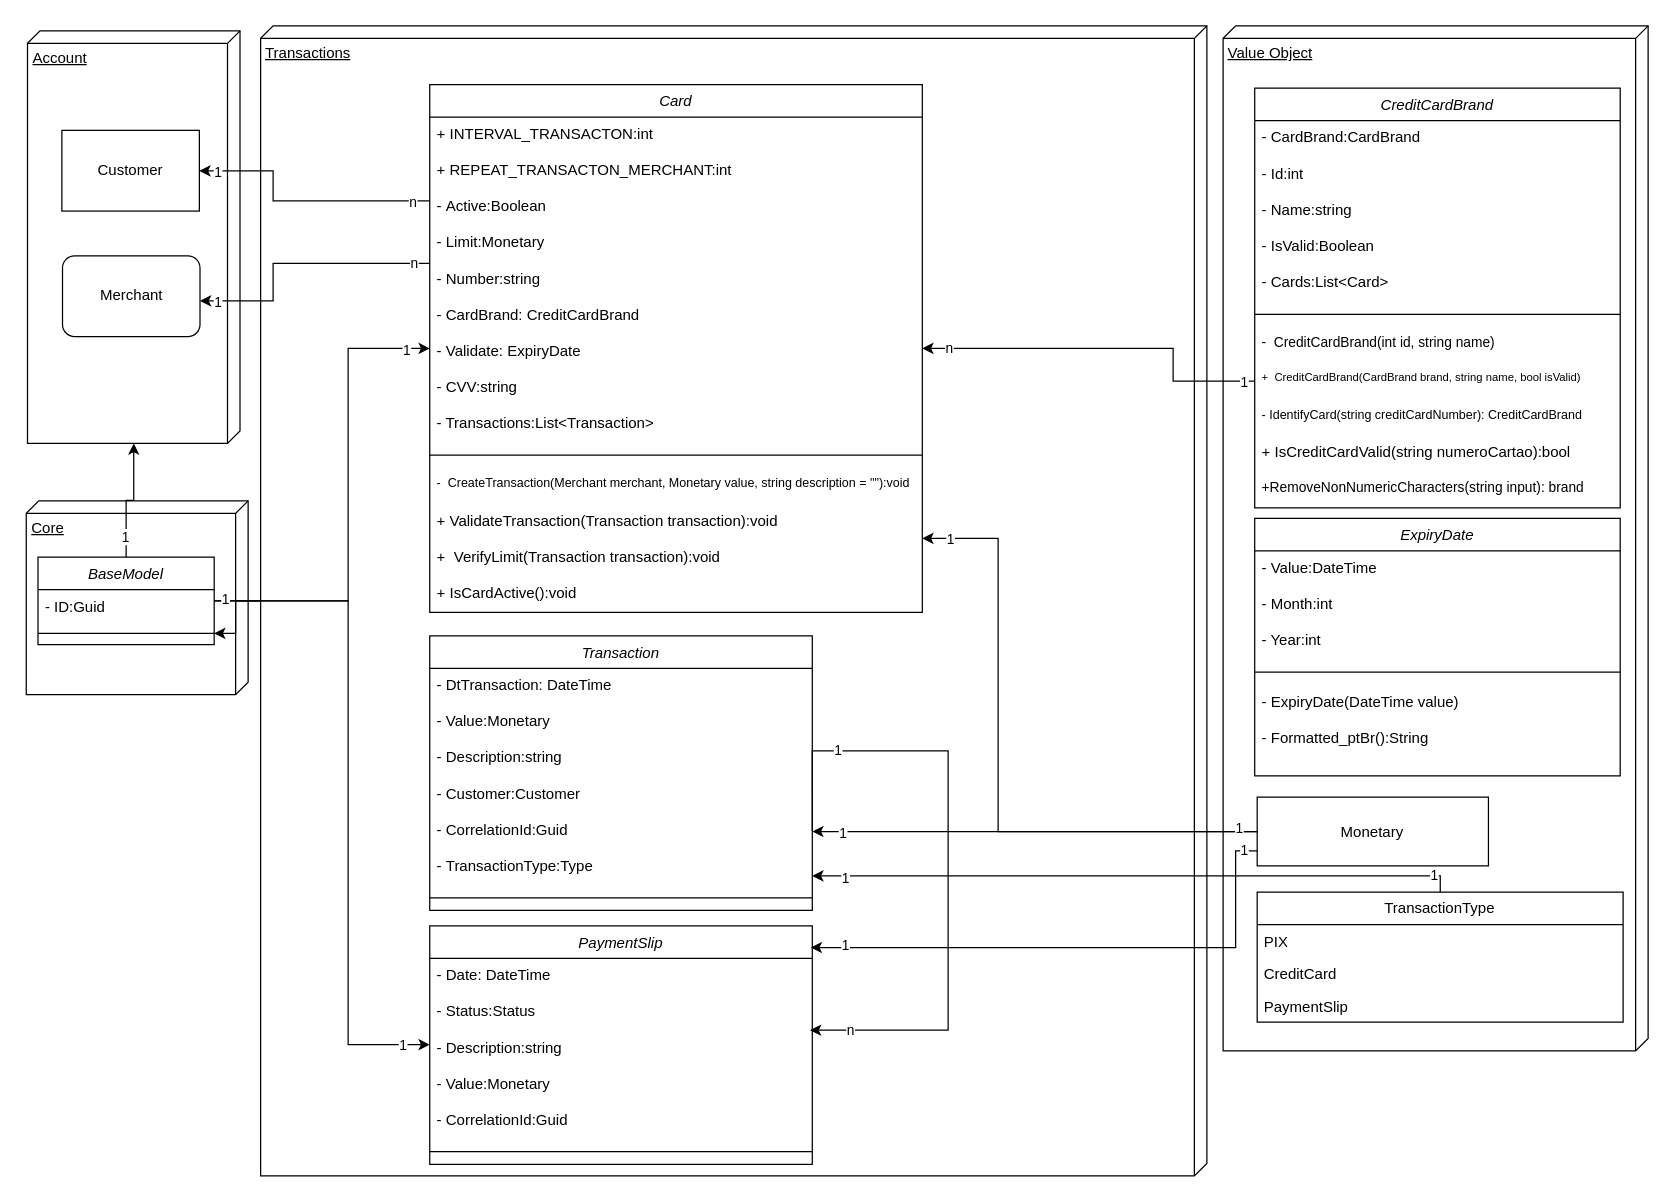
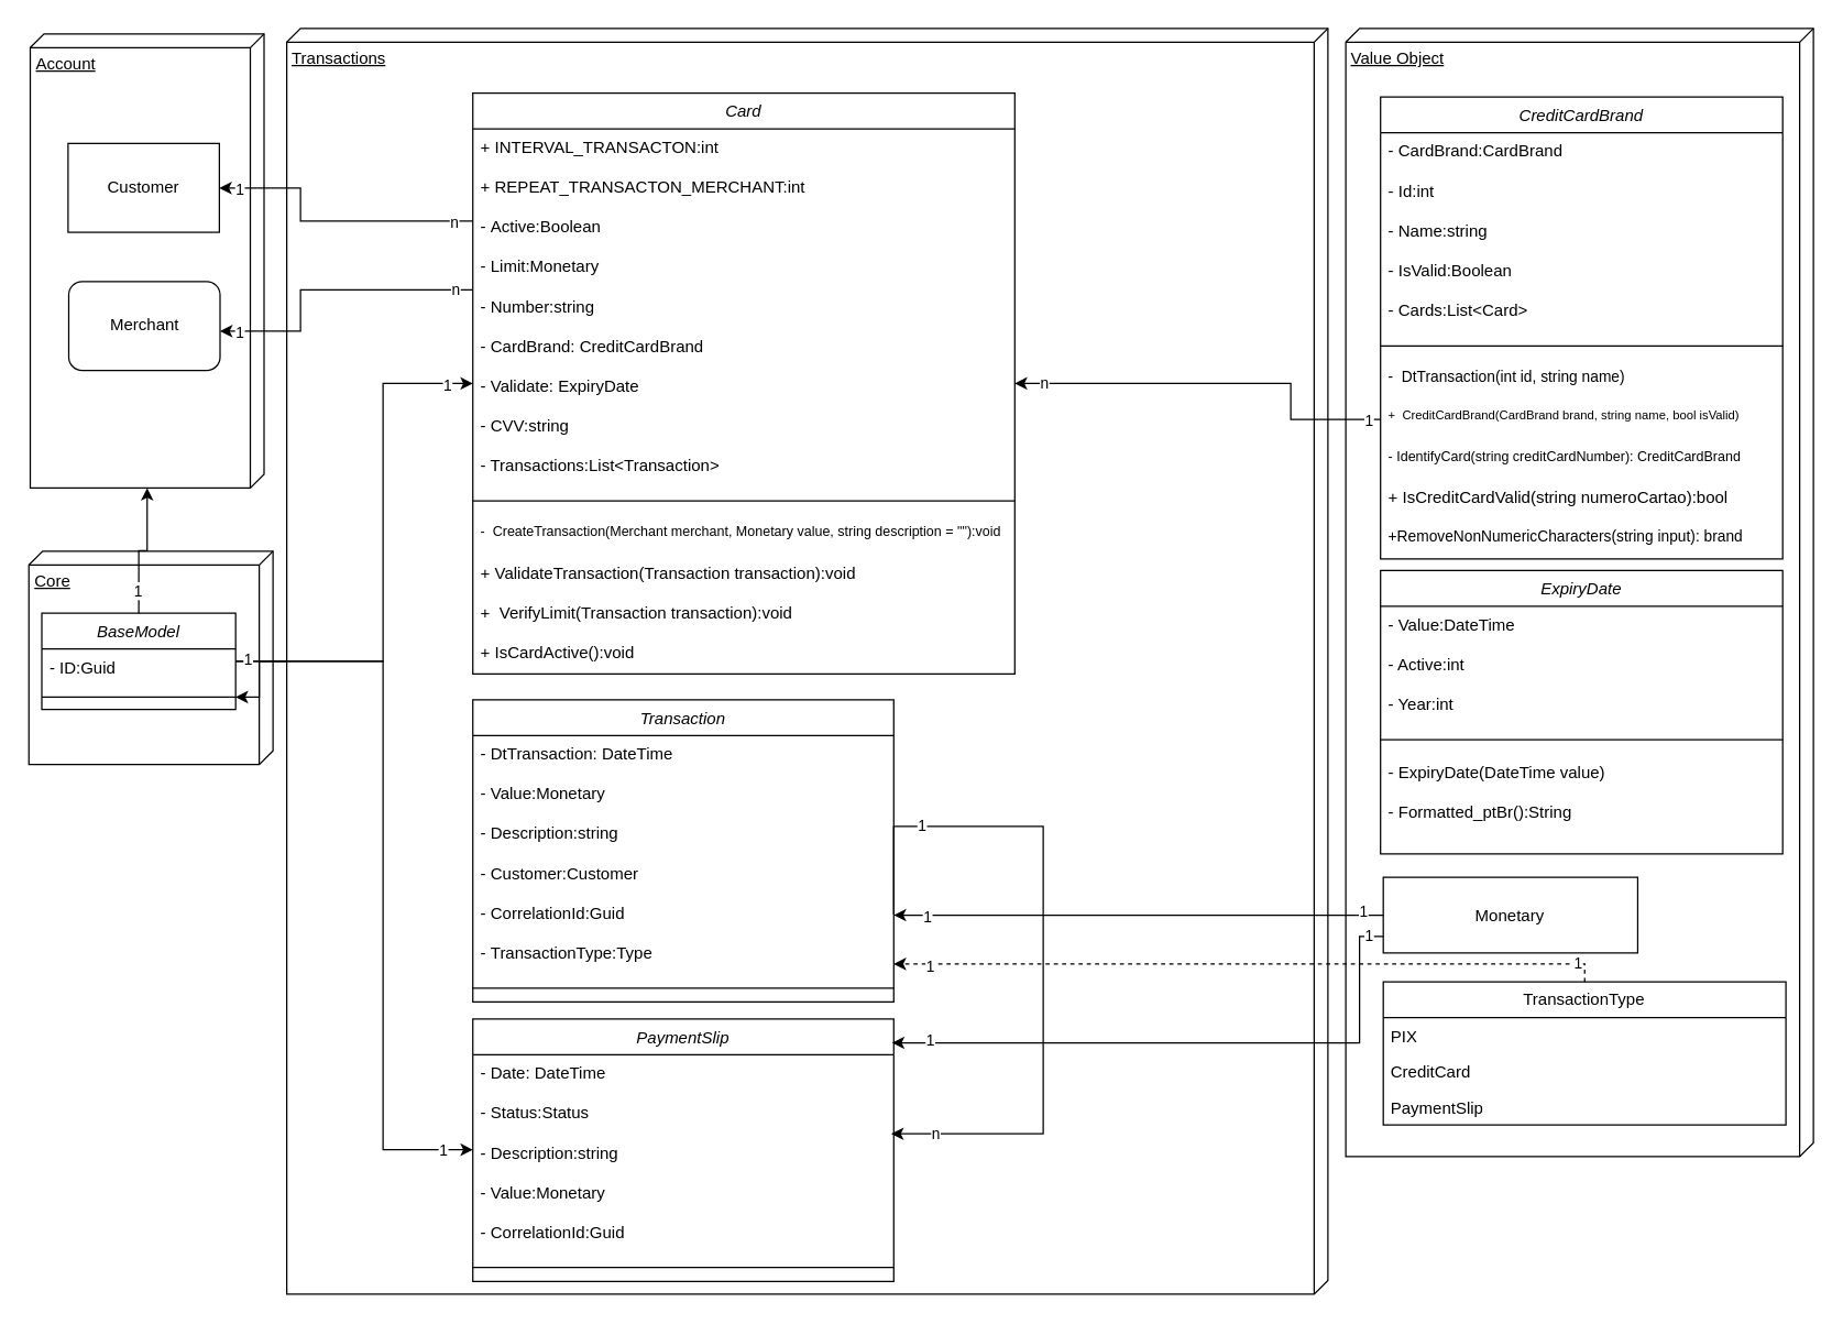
- <mxCell id="22" value="-  CreditCardBrand(int id, string name)" style="text;align=left;verticalAlign=top;spacingLeft=4;spacingRight=4;overflow=hidden;rotatable=0;points=[[0,0.5],[1,0.5]];portConstraint=eastwest;rounded=0;shadow=0;html=0;fontSize=11;" parent="15" vertex="1"><mxGeometry y="190.984" width="292.4" height="28.984" as="geometry" /></mxCell>
+ <mxCell id="22" value="-  DtTransaction(int id, string name)" style="text;align=left;verticalAlign=top;spacingLeft=4;spacingRight=4;overflow=hidden;rotatable=0;points=[[0,0.5],[1,0.5]];portConstraint=eastwest;rounded=0;shadow=0;html=0;fontSize=11;" parent="15" vertex="1"><mxGeometry y="190.984" width="292.4" height="28.984" as="geometry" /></mxCell>
- <mxCell id="29" value="- Month:int" style="text;align=left;verticalAlign=top;spacingLeft=4;spacingRight=4;overflow=hidden;rotatable=0;points=[[0,0.5],[1,0.5]];portConstraint=eastwest;rounded=0;shadow=0;html=0;" parent="27" vertex="1"><mxGeometry y="54.984" width="292.4" height="28.984" as="geometry" /></mxCell>
+ <mxCell id="29" value="- Active:int" style="text;align=left;verticalAlign=top;spacingLeft=4;spacingRight=4;overflow=hidden;rotatable=0;points=[[0,0.5],[1,0.5]];portConstraint=eastwest;rounded=0;shadow=0;html=0;" parent="27" vertex="1"><mxGeometry y="54.984" width="292.4" height="28.984" as="geometry" /></mxCell>
- <mxCell id="72" style="edgeStyle=orthogonalEdgeStyle;rounded=0;orthogonalLoop=1;jettySize=auto;html=1;" parent="1" source="34" target="42" edge="1"><mxGeometry relative="1" as="geometry"><Array as="points"><mxPoint x="798" y="665" /><mxPoint x="798" y="430" /></Array></mxGeometry></mxCell>
- <mxCell id="73" value="1" style="edgeLabel;html=1;align=center;verticalAlign=middle;resizable=0;points=[];" parent="72" vertex="1" connectable="0"><mxGeometry x="0.912" relative="1" as="geometry"><mxPoint as="offset" /></mxGeometry></mxCell>
- <mxCell id="80" style="edgeStyle=orthogonalEdgeStyle;rounded=0;orthogonalLoop=1;jettySize=auto;html=1;" edge="1" parent="1" source="35" target="57"><mxGeometry relative="1" as="geometry"><Array as="points"><mxPoint x="1152" y="700" /></Array></mxGeometry></mxCell>
+ <mxCell id="80" style="edgeStyle=orthogonalEdgeStyle;rounded=0;orthogonalLoop=1;jettySize=auto;html=1;dashed=1;" edge="1" parent="1" source="35" target="57"><mxGeometry relative="1" as="geometry"><Array as="points"><mxPoint x="1152" y="700" /></Array></mxGeometry></mxCell>
